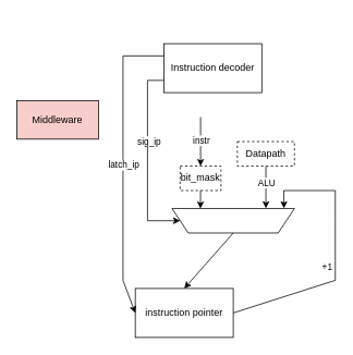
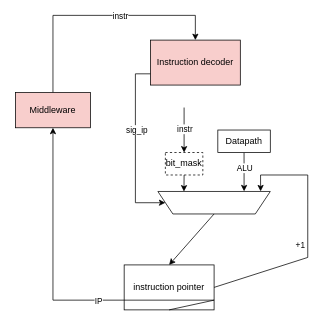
+ <mxCell id="3" value="" style="endArrow=classic;html=1;rounded=0;entryX=0.5;entryY=0;entryDx=0;entryDy=0;exitX=0.5;exitY=0;exitDx=0;exitDy=0;" edge="1" parent="1" source="23" target="2"><mxGeometry width="50" height="50" relative="1" as="geometry"><mxPoint x="260" y="-7" as="sourcePoint" /><mxPoint x="230" y="-67" as="targetPoint" /><Array as="points"><mxPoint x="70" y="20" /><mxPoint x="260" y="20" /></Array></mxGeometry></mxCell>
+ <mxCell id="4" value="instr" style="edgeLabel;html=1;align=center;verticalAlign=middle;resizable=0;points=[];" vertex="1" connectable="0" parent="3"><mxGeometry x="-0.147" y="-1" relative="1" as="geometry"><mxPoint x="53" as="offset" /></mxGeometry></mxCell>
- <mxCell id="10" value="" style="endArrow=classic;html=1;rounded=0;exitX=0;exitY=0.25;exitDx=0;exitDy=0;entryX=0;entryY=0.5;entryDx=0;entryDy=0;" edge="1" parent="1" source="2" target="5"><mxGeometry width="50" height="50" relative="1" as="geometry"><mxPoint x="200" y="106" as="sourcePoint" /><mxPoint x="180" y="3" as="targetPoint" /><Array as="points"><mxPoint x="150" y="68" /><mxPoint x="150" y="343" /></Array></mxGeometry></mxCell>
- <mxCell id="11" value="latch_ip" style="edgeLabel;html=1;align=center;verticalAlign=middle;resizable=0;points=[];" vertex="1" connectable="0" parent="10"><mxGeometry x="-0.062" relative="1" as="geometry"><mxPoint y="11" as="offset" /></mxGeometry></mxCell>
- <mxCell id="2" value="Instruction decoder" style="rounded=0;whiteSpace=wrap;html=1;" vertex="1" parent="1"><mxGeometry x="200" y="53" width="120" height="60" as="geometry" /></mxCell>
+ <mxCell id="2" value="Instruction decoder" style="rounded=0;whiteSpace=wrap;html=1;fillColor=#f8cecc;" vertex="1" parent="1"><mxGeometry x="200" y="53" width="120" height="60" as="geometry" /></mxCell>
- <mxCell id="17" value="Datapath" style="rounded=0;whiteSpace=wrap;html=1;dashed=1;" vertex="1" parent="1"><mxGeometry x="290" y="173" width="70" height="30" as="geometry" /></mxCell>
+ <mxCell id="17" value="Datapath" style="rounded=0;whiteSpace=wrap;html=1;" vertex="1" parent="1"><mxGeometry x="290" y="173" width="70" height="30" as="geometry" /></mxCell>
+ <mxCell id="21" value="" style="endArrow=classic;html=1;rounded=0;exitX=0.5;exitY=1;exitDx=0;exitDy=0;entryX=0.5;entryY=1;entryDx=0;entryDy=0;" edge="1" parent="1" source="5" target="23"><mxGeometry width="50" height="50" relative="1" as="geometry"><mxPoint x="257.37" y="518.5" as="sourcePoint" /><mxPoint x="285" y="419.5" as="targetPoint" /><Array as="points"><mxPoint x="285" y="400" /><mxPoint x="70" y="400" /></Array></mxGeometry></mxCell>
+ <mxCell id="22" value="IP" style="edgeLabel;html=1;align=center;verticalAlign=middle;resizable=0;points=[];" vertex="1" connectable="0" parent="21"><mxGeometry x="-0.147" relative="1" as="geometry"><mxPoint as="offset" /></mxGeometry></mxCell>
